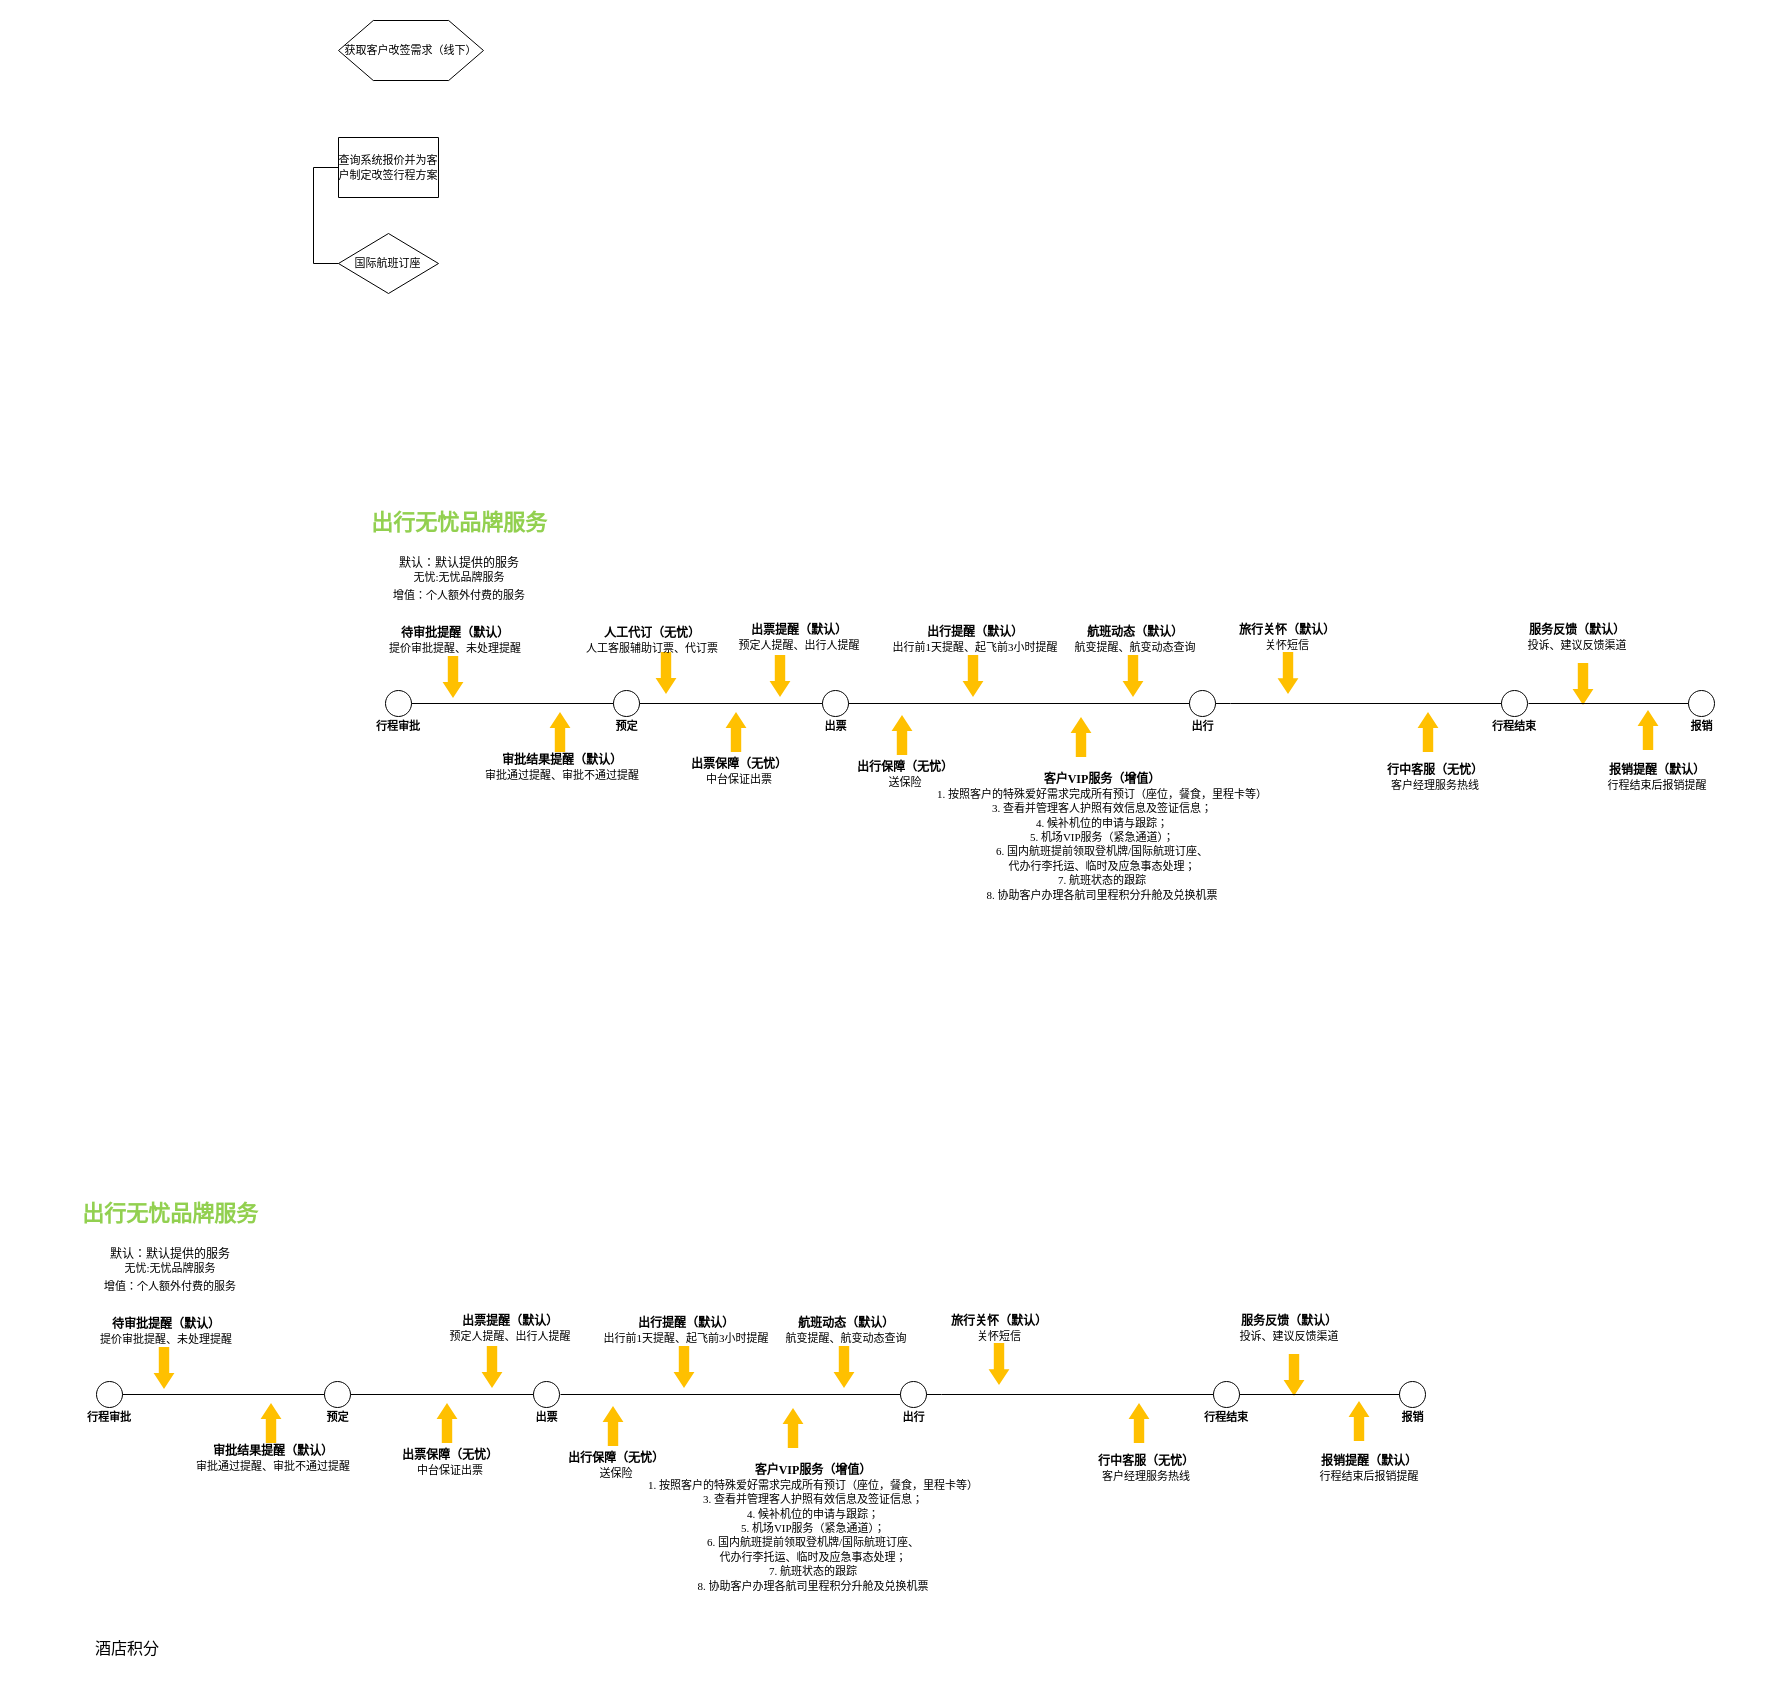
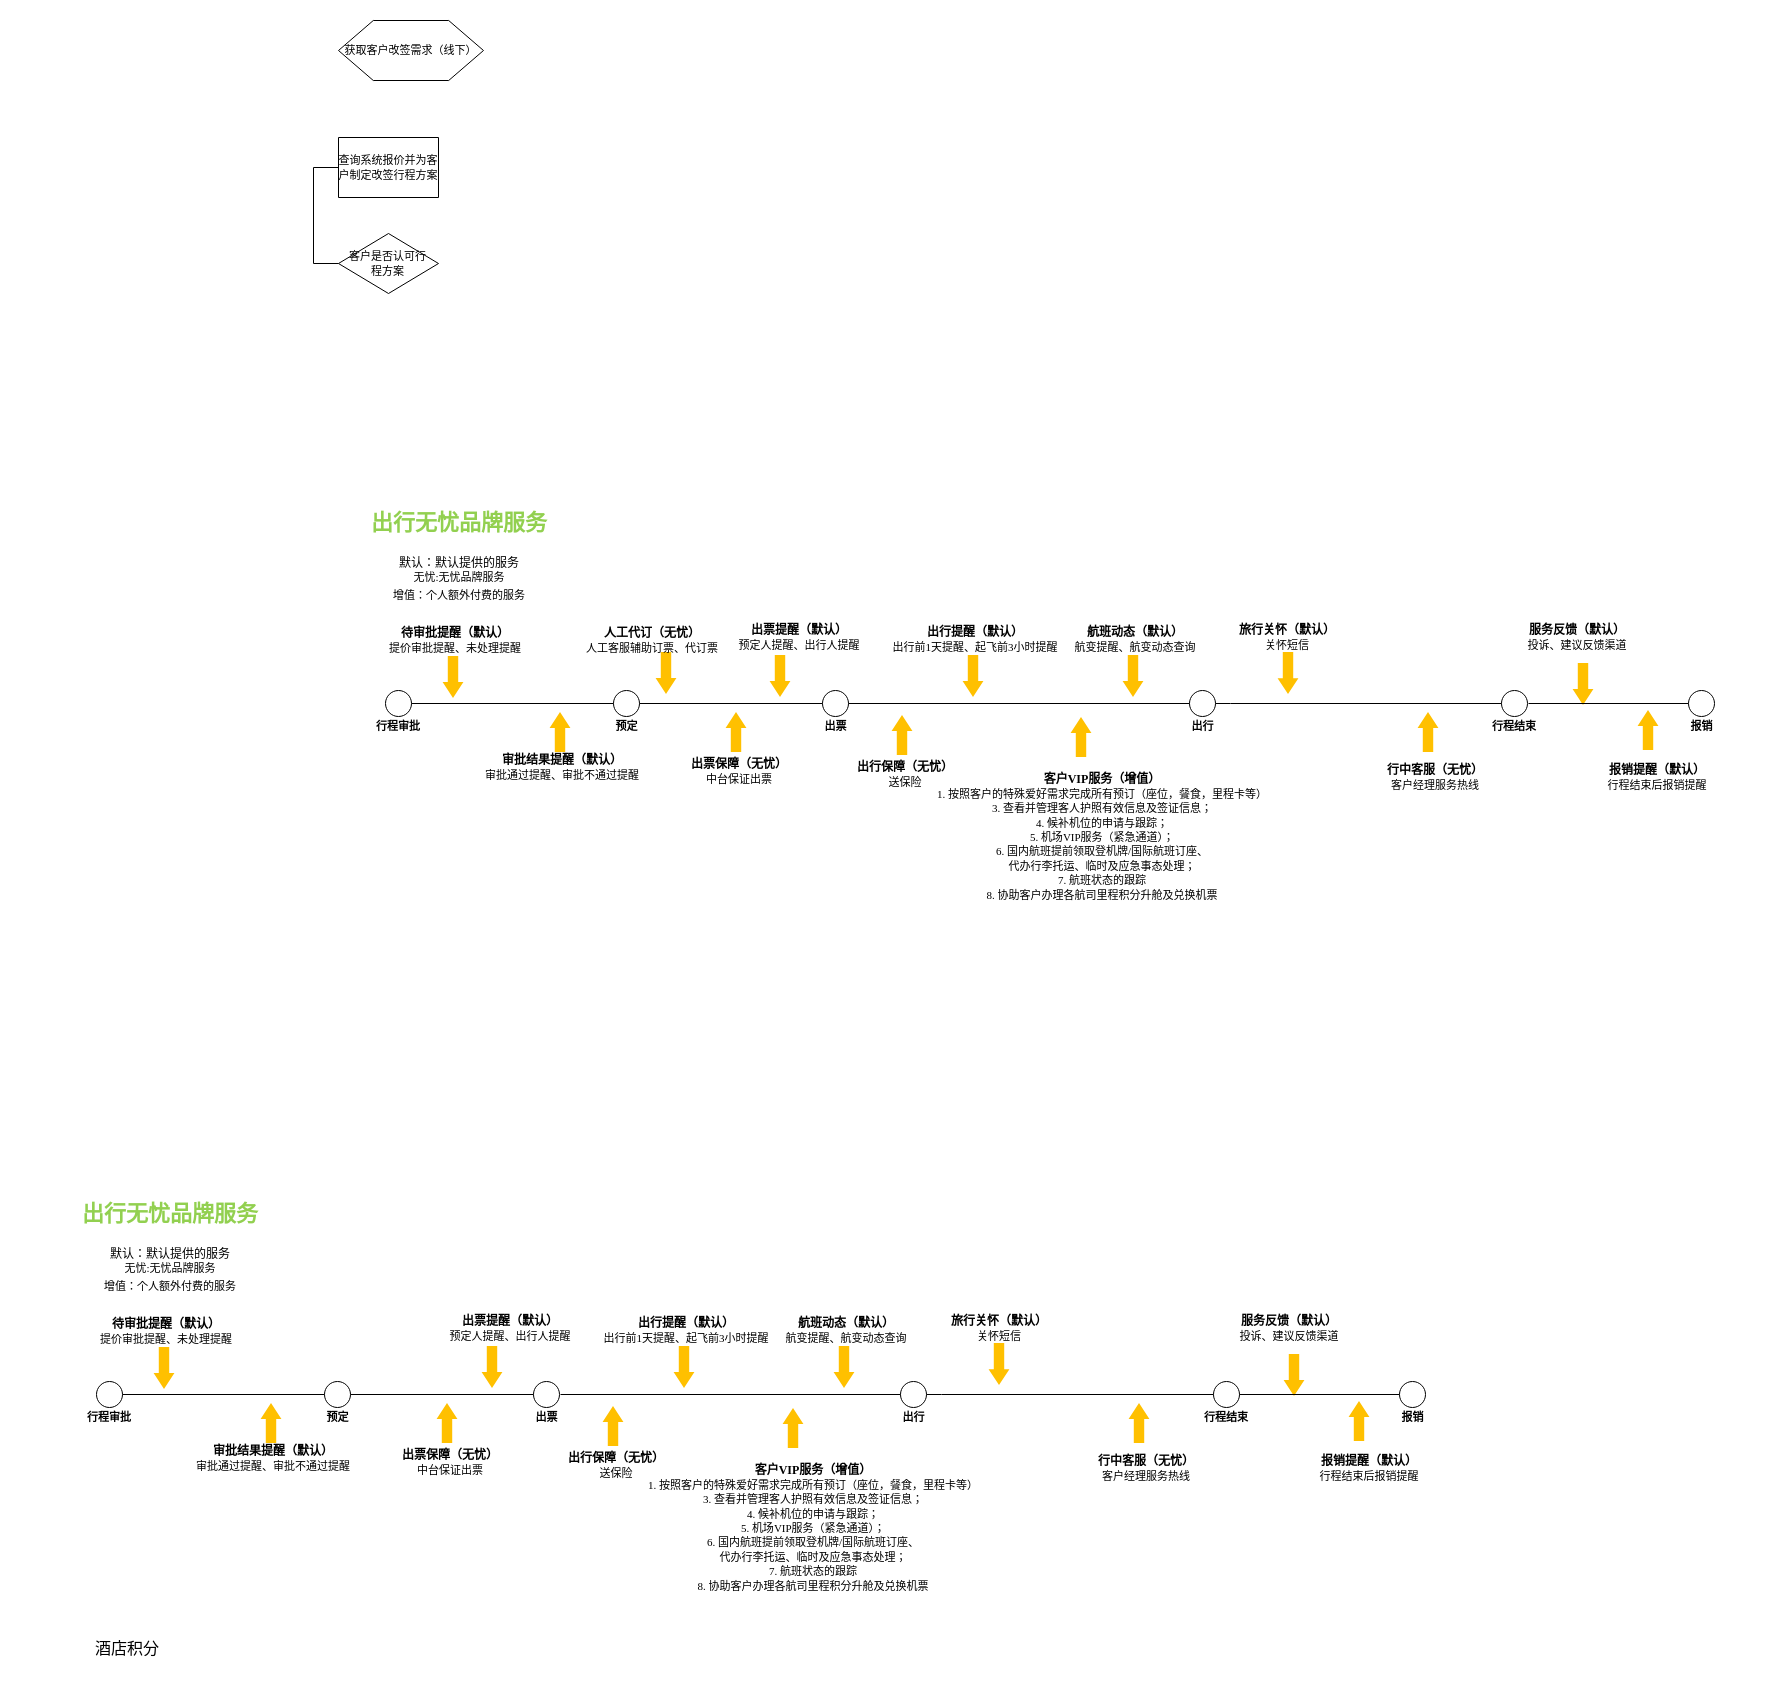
- <mxCell id="5" value="&lt;font style=&quot;font-size:11px;font-family:SimSun;color:#000000;direction:ltr;letter-spacing:0px;line-height:120%;opacity:1&quot;&gt;国际航班订座&lt;br/&gt;&lt;/font&gt;" style="text;vsdxID=40;fillColor=none;gradientColor=none;strokeColor=none;spacingTop=-1;spacingBottom=-1;spacingLeft=-1;spacingRight=-1;labelBackgroundColor=none;rounded=0;html=1;whiteSpace=wrap;verticalAlign=middle;align=center;;html=1;" parent="4" vertex="1"><mxGeometry x="8.33" y="7.5" width="83.33" height="45" as="geometry" /></mxCell>
+ <mxCell id="5" value="&lt;font style=&quot;font-size:11px;font-family:SimSun;color:#000000;direction:ltr;letter-spacing:0px;line-height:120%;opacity:1&quot;&gt;客户是否认可行程方案&lt;br/&gt;&lt;/font&gt;" style="text;vsdxID=40;fillColor=none;gradientColor=none;strokeColor=none;spacingTop=-1;spacingBottom=-1;spacingLeft=-1;spacingRight=-1;labelBackgroundColor=none;rounded=0;html=1;whiteSpace=wrap;verticalAlign=middle;align=center;;html=1;" parent="4" vertex="1"><mxGeometry x="8.33" y="7.5" width="83.33" height="45" as="geometry" /></mxCell>
